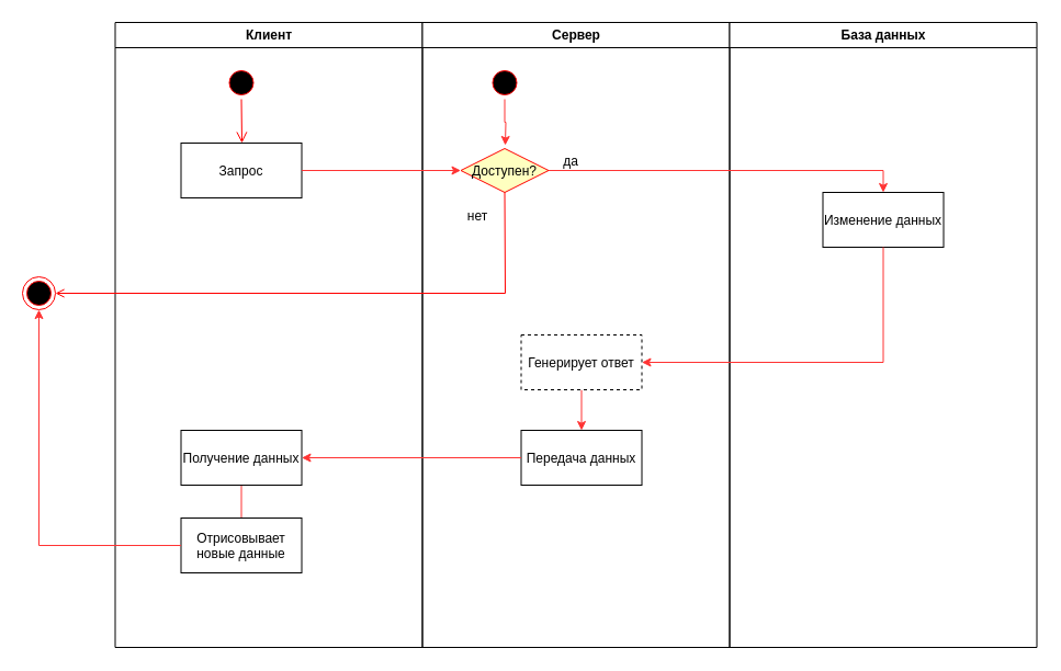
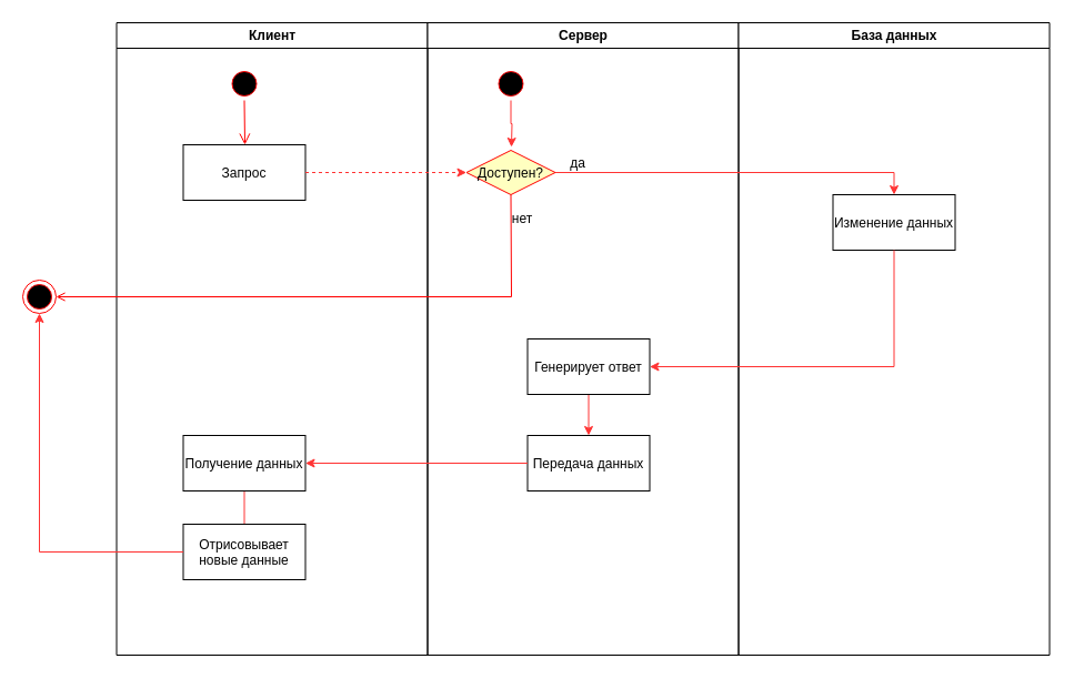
- <mxCell id="20" style="edgeStyle=orthogonalEdgeStyle;rounded=0;orthogonalLoop=1;jettySize=auto;html=1;exitX=1;exitY=0.5;exitDx=0;exitDy=0;entryX=0;entryY=0.5;entryDx=0;entryDy=0;fillColor=#f8cecc;strokeColor=#FF3333;" edge="1" parent="1" source="5" target="11"><mxGeometry relative="1" as="geometry" /></mxCell>
+ <mxCell id="20" style="edgeStyle=orthogonalEdgeStyle;rounded=0;orthogonalLoop=1;jettySize=auto;html=1;exitX=1;exitY=0.5;exitDx=0;exitDy=0;entryX=0;entryY=0.5;entryDx=0;entryDy=0;fillColor=#f8cecc;strokeColor=#FF3333;dashed=1;" edge="1" parent="1" source="5" target="11"><mxGeometry relative="1" as="geometry" /></mxCell>
- <mxCell id="13" value="нет" style="text;html=1;strokeColor=none;fillColor=none;align=center;verticalAlign=middle;whiteSpace=wrap;rounded=0;" vertex="1" parent="9"><mxGeometry x="20" y="162" width="60" height="30" as="geometry" /></mxCell>
+ <mxCell id="13" value="нет" style="text;html=1;strokeColor=none;fillColor=none;align=center;verticalAlign=middle;whiteSpace=wrap;rounded=0;" vertex="1" parent="9"><mxGeometry x="55" y="162" width="60" height="30" as="geometry" /></mxCell>
- <mxCell id="16" value="Генерирует ответ" style="dashed=1;" parent="9" vertex="1"><mxGeometry x="90" y="285" width="110" height="50" as="geometry" /></mxCell>
+ <mxCell id="16" value="Генерирует ответ" style="" parent="9" vertex="1"><mxGeometry x="90" y="285" width="110" height="50" as="geometry" /></mxCell>
